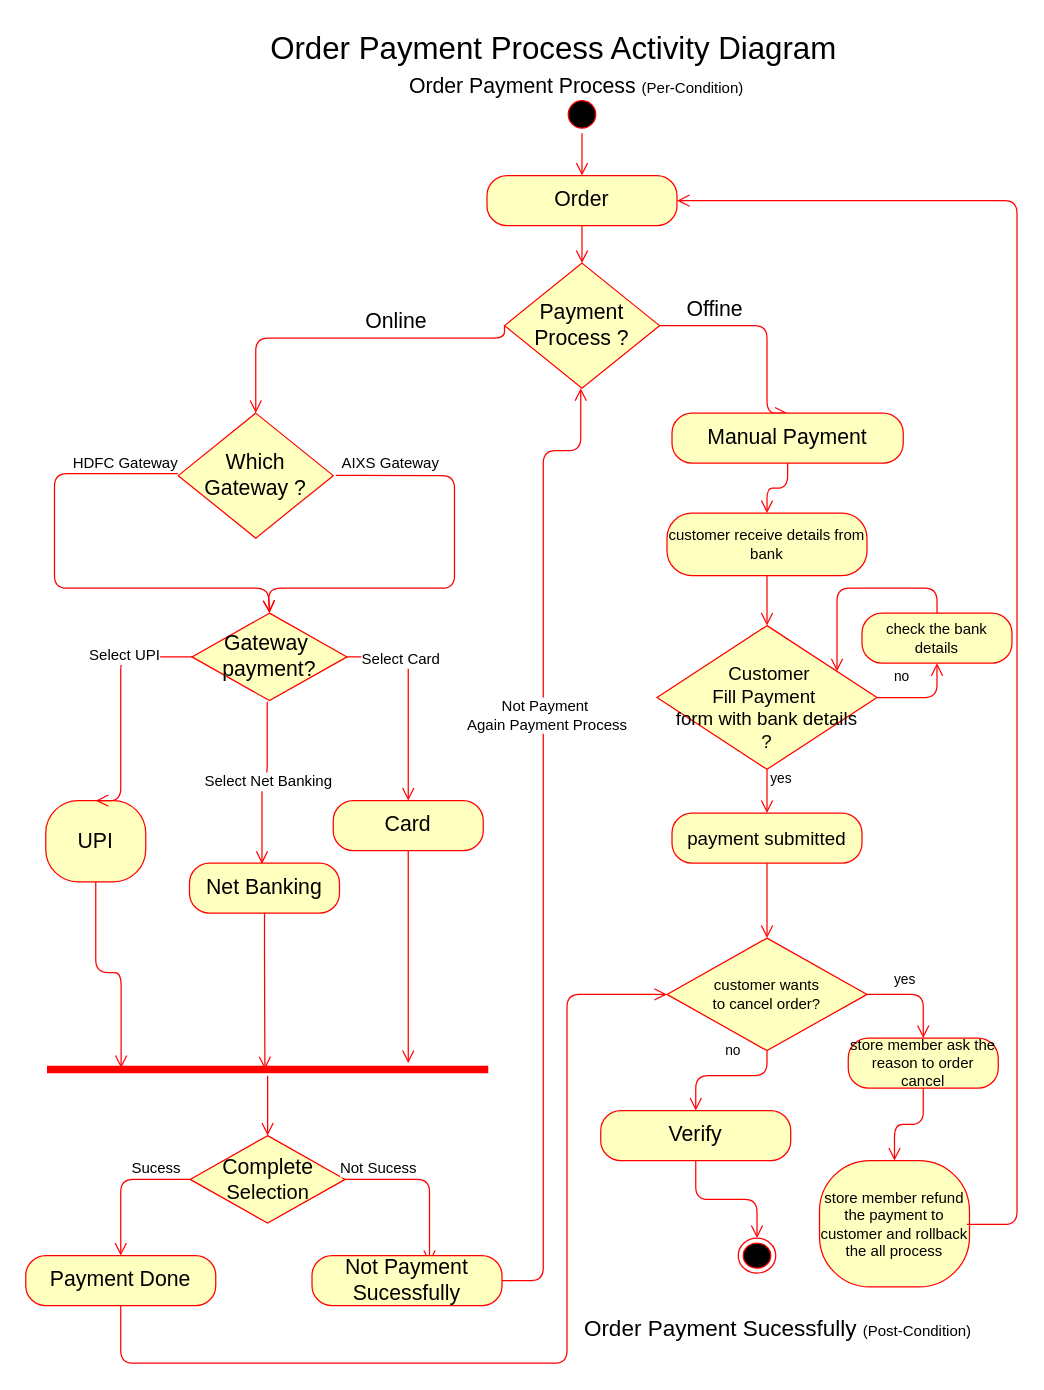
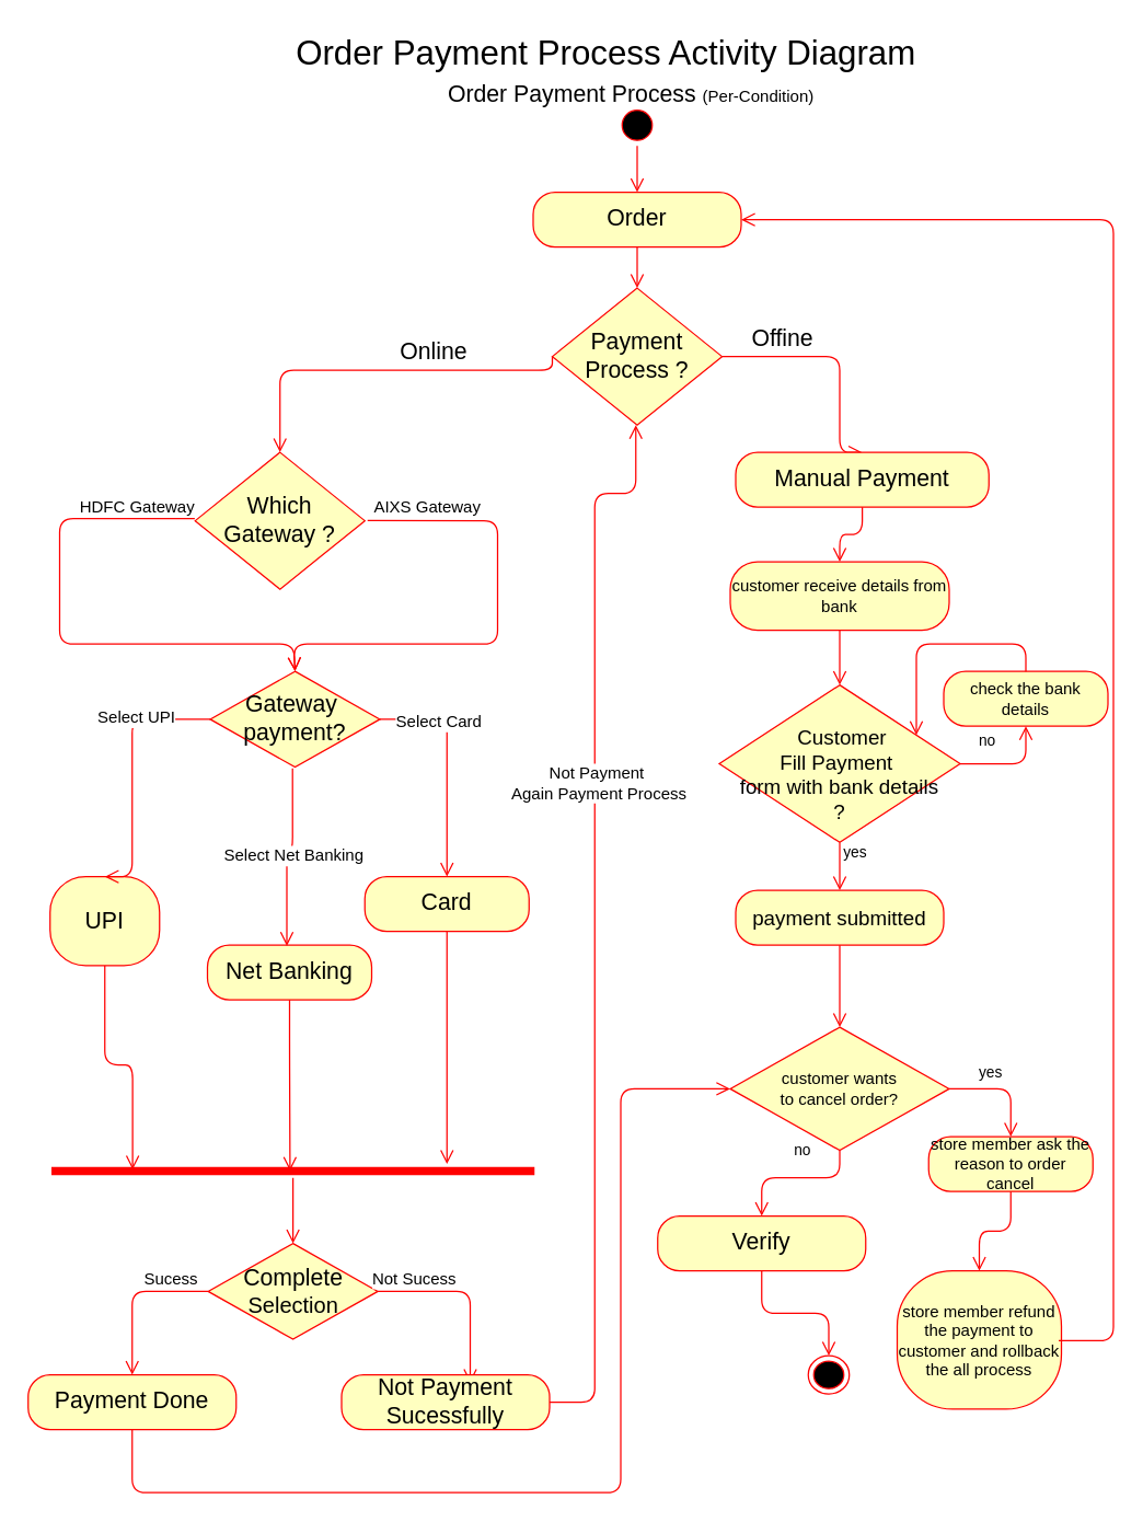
- <mxCell id="10" value="&lt;font style=&quot;font-size: 18px&quot;&gt;Order Payment Sucessfully&amp;nbsp;&lt;/font&gt;(Post-Condition)" style="text;html=1;resizable=0;points=[];autosize=1;align=left;verticalAlign=top;spacingTop=-4;shadow=1;" parent="1" vertex="1"><mxGeometry x="465" y="1050" width="330" height="20" as="geometry" /></mxCell>
